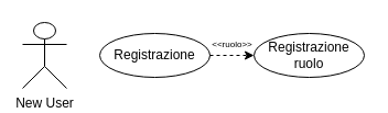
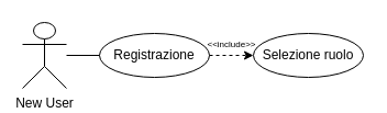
- <mxCell id="7" value="&amp;lt;&amp;lt;ruolo&amp;gt;&amp;gt;" style="text;html=1;align=center;verticalAlign=middle;resizable=0;points=[];autosize=1;strokeColor=none;fillColor=none;fontSize=8;" vertex="1" parent="1"><mxGeometry x="175" y="30" width="70" height="20" as="geometry" /></mxCell>
+ <mxCell id="7" value="&amp;lt;&amp;lt;include&amp;gt;&amp;gt;" style="text;html=1;align=center;verticalAlign=middle;resizable=0;points=[];autosize=1;strokeColor=none;fillColor=none;fontSize=8;" vertex="1" parent="1"><mxGeometry x="175" y="30" width="70" height="20" as="geometry" /></mxCell>
+ <mxCell id="2" style="rounded=0;orthogonalLoop=1;jettySize=auto;html=1;entryX=0;entryY=0.5;entryDx=0;entryDy=0;endArrow=none;endFill=0;" edge="1" parent="1" source="3" target="5"><mxGeometry relative="1" as="geometry" /></mxCell>
- <mxCell id="6" value="Registrazione ruolo" style="ellipse;whiteSpace=wrap;html=1;fillColor=none;" vertex="1" parent="1"><mxGeometry x="230" y="30" width="100" height="40" as="geometry" /></mxCell>
+ <mxCell id="6" value="Selezione ruolo" style="ellipse;whiteSpace=wrap;html=1;fillColor=none;" vertex="1" parent="1"><mxGeometry x="230" y="30" width="100" height="40" as="geometry" /></mxCell>
